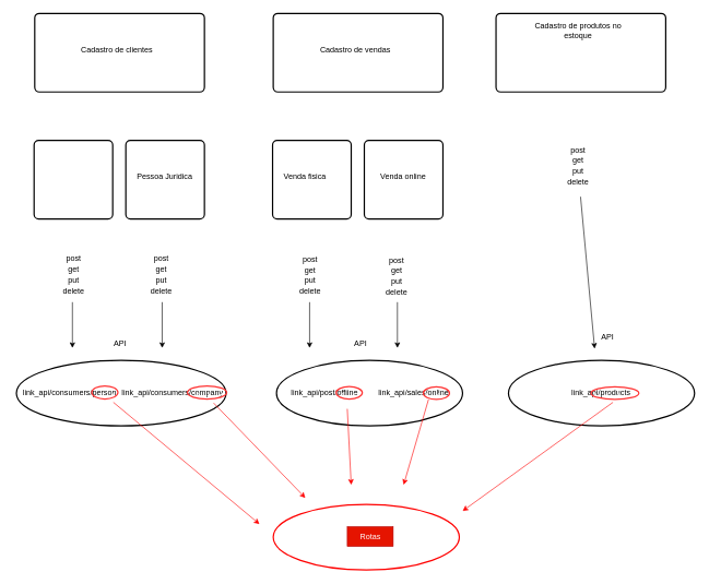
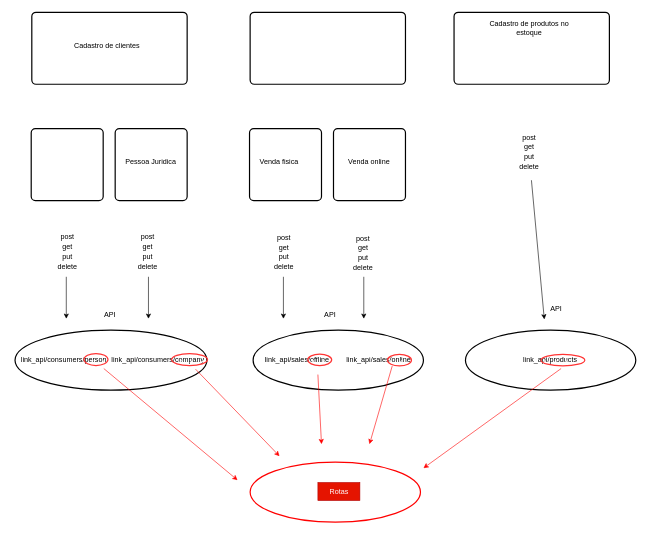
- <mxCell id="8" value="Cadastro de vendas" style="text;html=1;align=center;verticalAlign=middle;resizable=0;points=[];autosize=1;strokeColor=none;fillColor=none;" vertex="1" parent="1"><mxGeometry x="476" y="61" width="130" height="30" as="geometry" /></mxCell>
- <mxCell id="49" value="link_api/post/offline" style="text;html=1;align=center;verticalAlign=middle;resizable=0;points=[];autosize=1;strokeColor=none;fillColor=none;" vertex="1" parent="1"><mxGeometry x="429" y="584" width="130" height="30" as="geometry" /></mxCell>
+ <mxCell id="49" value="link_api/sales/offline" style="text;html=1;align=center;verticalAlign=middle;resizable=0;points=[];autosize=1;strokeColor=none;fillColor=none;" vertex="1" parent="1"><mxGeometry x="429" y="584" width="130" height="30" as="geometry" /></mxCell>
